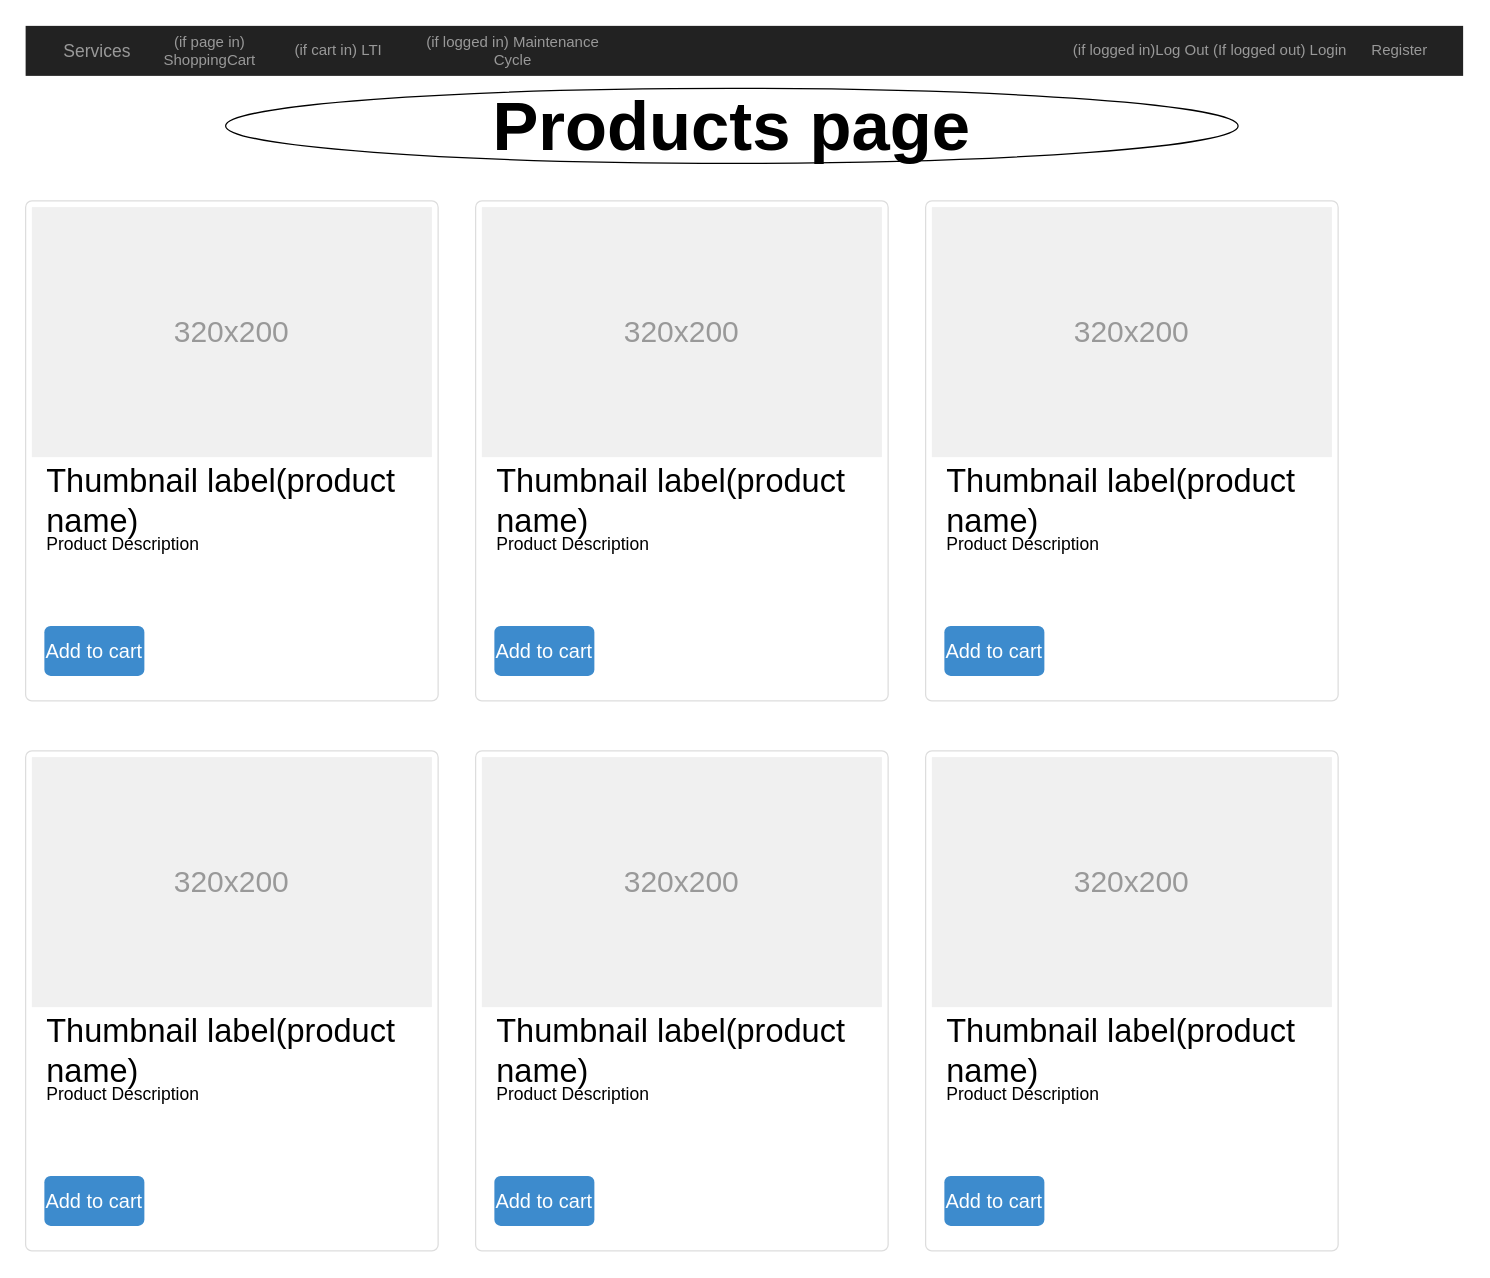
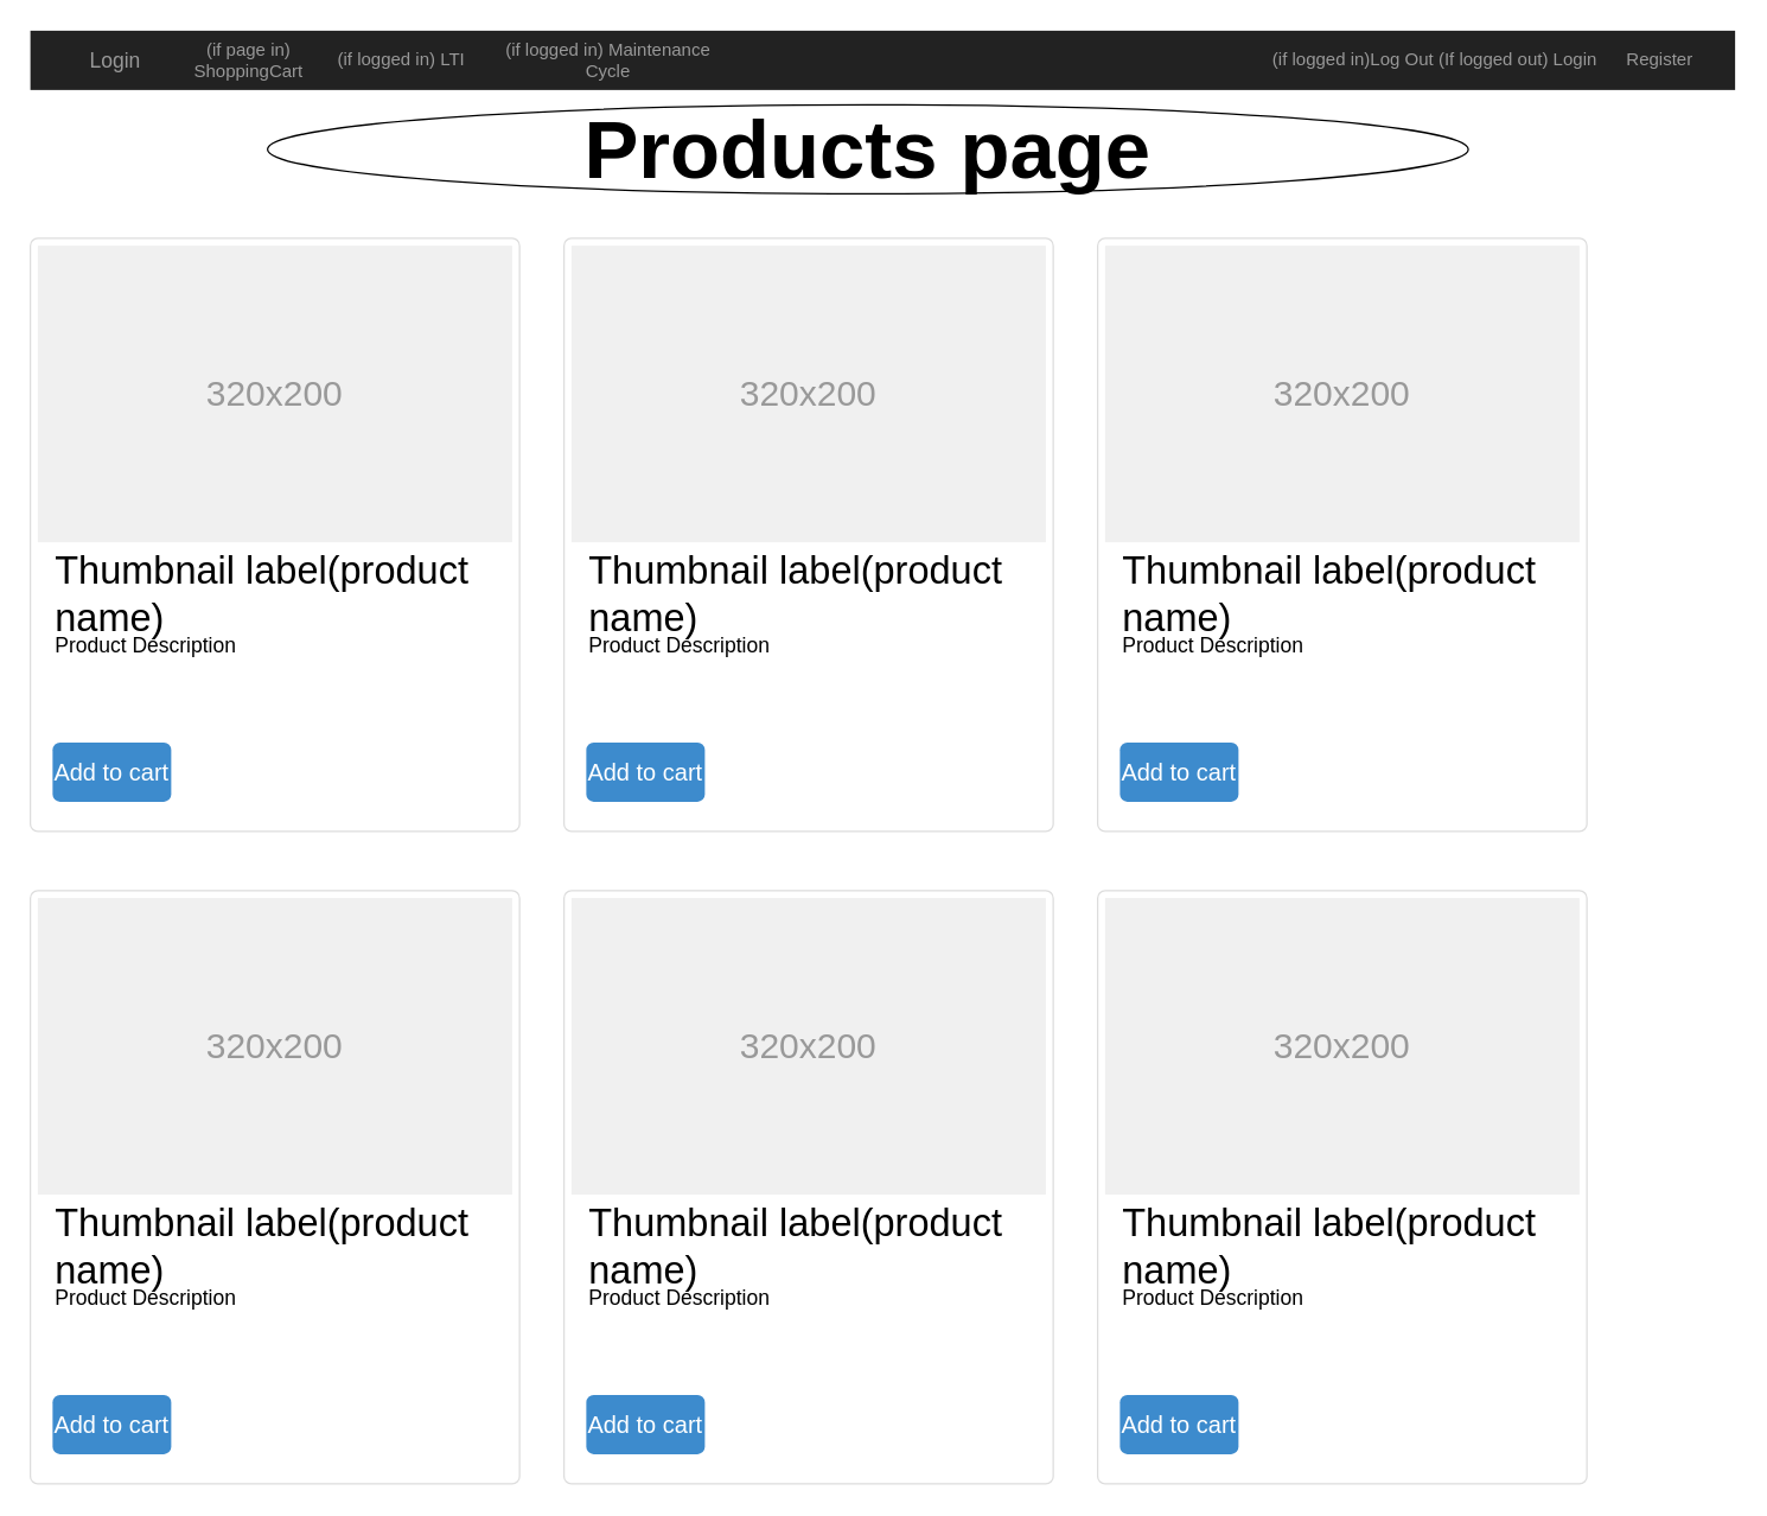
- <mxCell id="34" value="Services" style="html=1;shadow=0;dashed=0;fillColor=none;strokeColor=none;shape=mxgraph.bootstrap.rect;fontColor=#999999;fontSize=14;whiteSpace=wrap;" vertex="1" parent="33"><mxGeometry width="115" height="40" as="geometry" /></mxCell>
+ <mxCell id="34" value="Login" style="html=1;shadow=0;dashed=0;fillColor=none;strokeColor=none;shape=mxgraph.bootstrap.rect;fontColor=#999999;fontSize=14;whiteSpace=wrap;" vertex="1" parent="33"><mxGeometry width="115" height="40" as="geometry" /></mxCell>
- <mxCell id="36" value="(if cart in) LTI" style="html=1;shadow=0;dashed=0;fillColor=none;strokeColor=none;shape=mxgraph.bootstrap.rect;fontColor=#999999;whiteSpace=wrap;" vertex="1" parent="33"><mxGeometry x="200" width="100.625" height="40" as="geometry" /></mxCell>
+ <mxCell id="36" value="(if logged in) LTI" style="html=1;shadow=0;dashed=0;fillColor=none;strokeColor=none;shape=mxgraph.bootstrap.rect;fontColor=#999999;whiteSpace=wrap;" vertex="1" parent="33"><mxGeometry x="200" width="100.625" height="40" as="geometry" /></mxCell>
